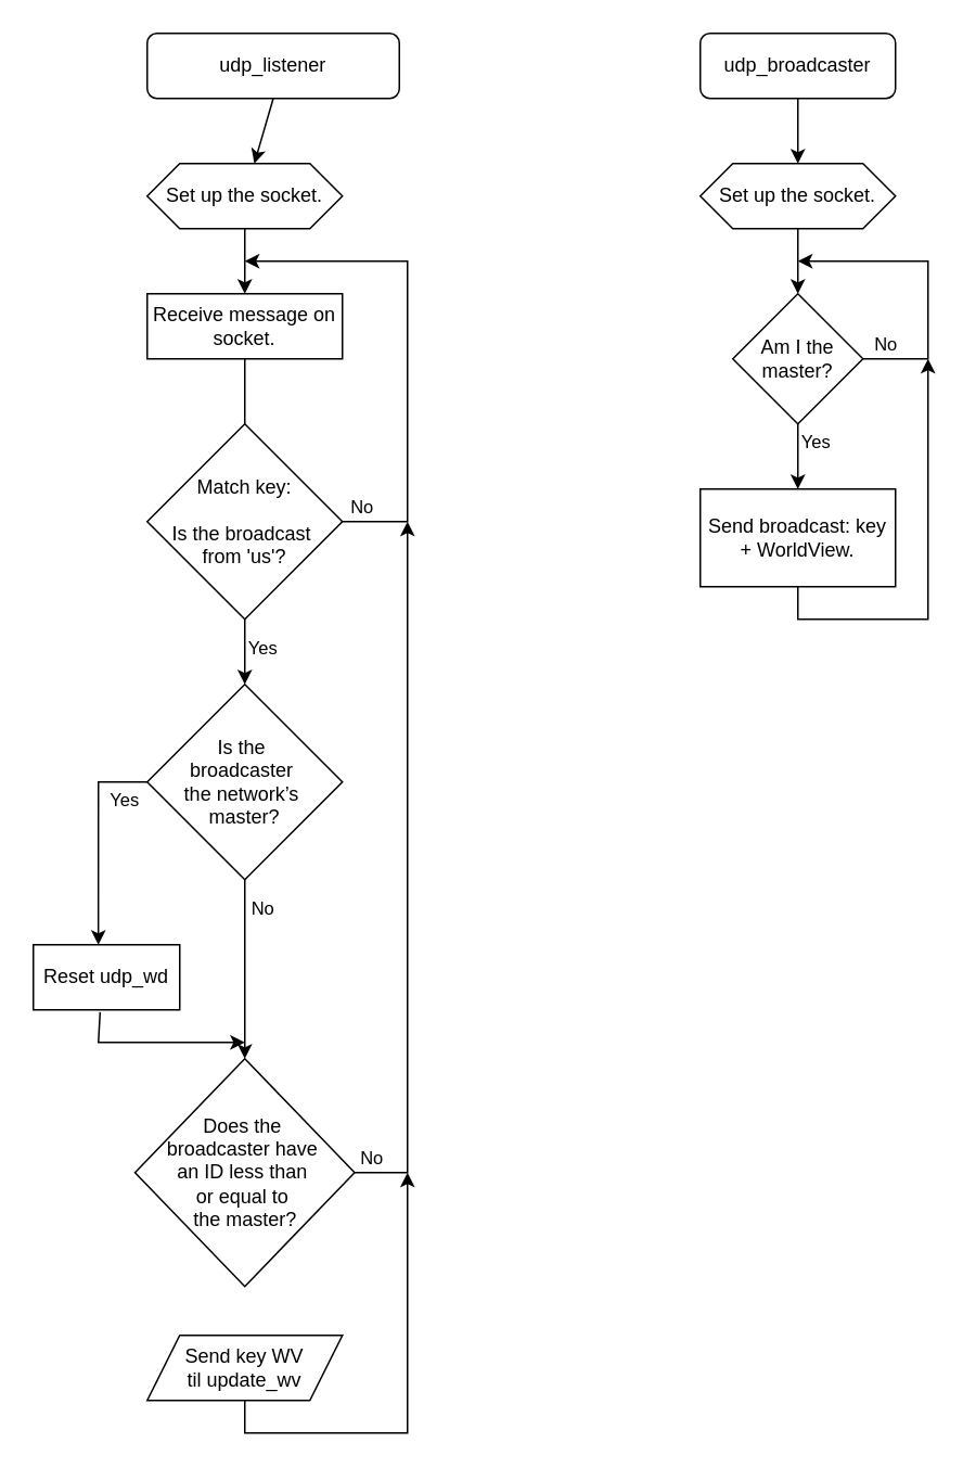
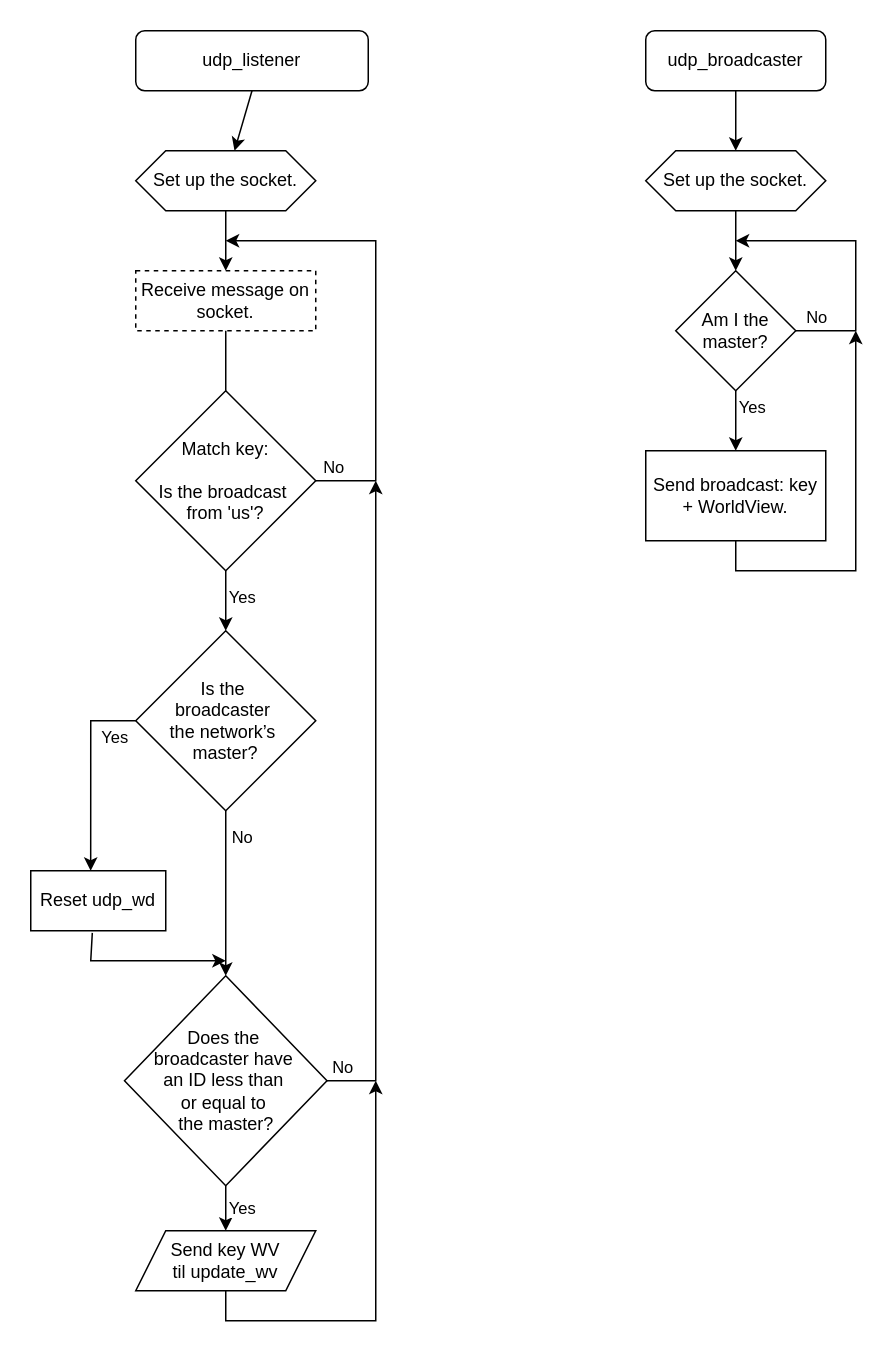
- <mxCell id="4" value="Receive message on socket." style="rounded=0;whiteSpace=wrap;html=1;" vertex="1" parent="1"><mxGeometry x="90" y="180" width="120" height="40" as="geometry" /></mxCell>
+ <mxCell id="4" value="Receive message on socket." style="rounded=0;whiteSpace=wrap;html=1;dashed=1;" vertex="1" parent="1"><mxGeometry x="90" y="180" width="120" height="40" as="geometry" /></mxCell>
+ <mxCell id="22" value="" style="endArrow=classic;html=1;rounded=0;exitX=0.5;exitY=1;exitDx=0;exitDy=0;entryX=0.5;entryY=0;entryDx=0;entryDy=0;" edge="1" parent="1" source="8" target="9"><mxGeometry width="50" height="50" relative="1" as="geometry"><mxPoint x="180" y="770" as="sourcePoint" /><mxPoint x="230" y="720" as="targetPoint" /></mxGeometry></mxCell>
+ <mxCell id="23" value="Yes" style="edgeLabel;html=1;align=center;verticalAlign=middle;resizable=0;points=[];" vertex="1" connectable="0" parent="22"><mxGeometry x="-0.1" y="1" relative="1" as="geometry"><mxPoint x="9" as="offset" /></mxGeometry></mxCell>
